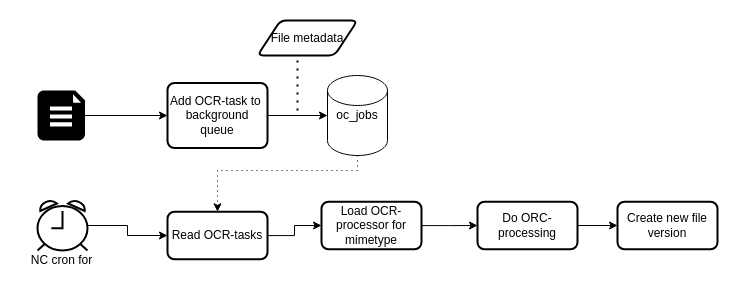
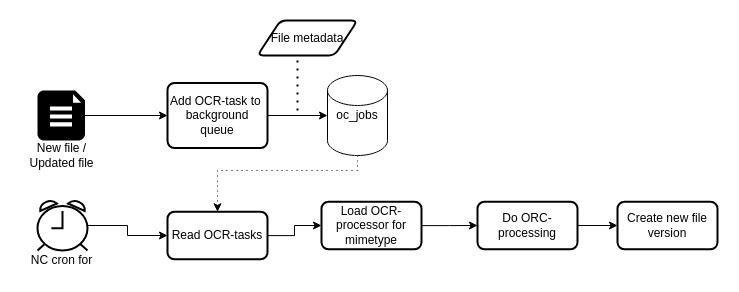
+ <mxCell id="6" value="New file /&lt;br&gt;Updated file" style="text;html=1;align=center;verticalAlign=middle;resizable=0;points=[];autosize=1;" vertex="1" parent="1"><mxGeometry x="20.75" y="140" width="80" height="30" as="geometry" /></mxCell>
